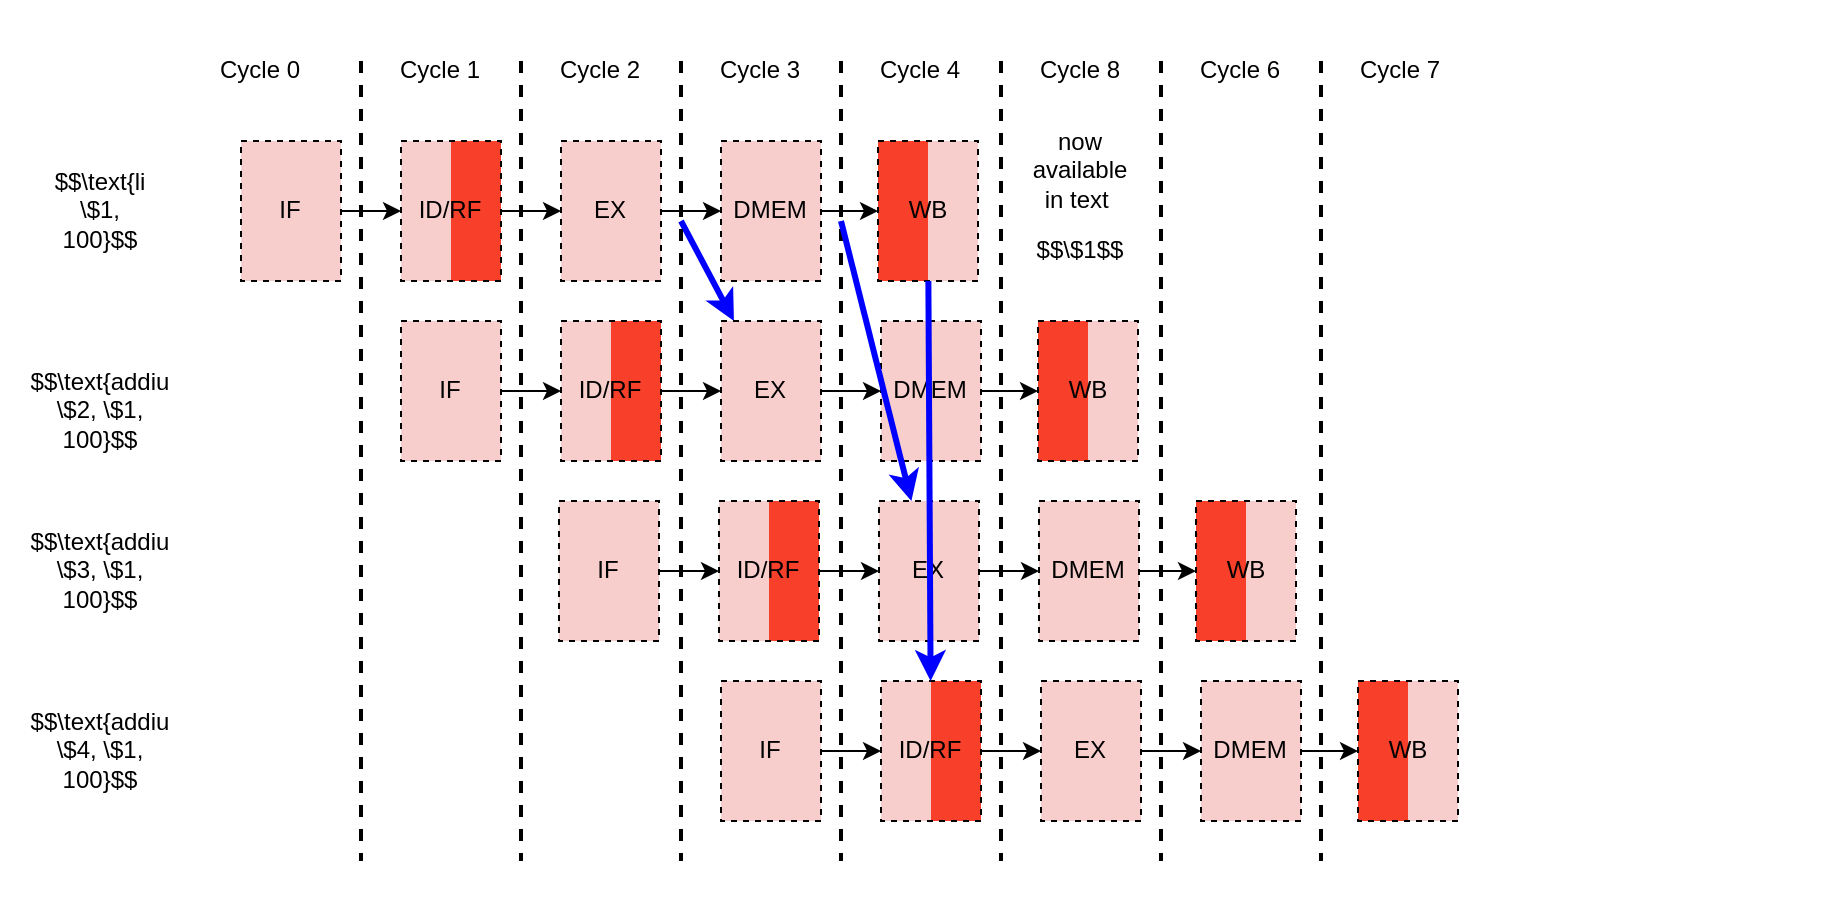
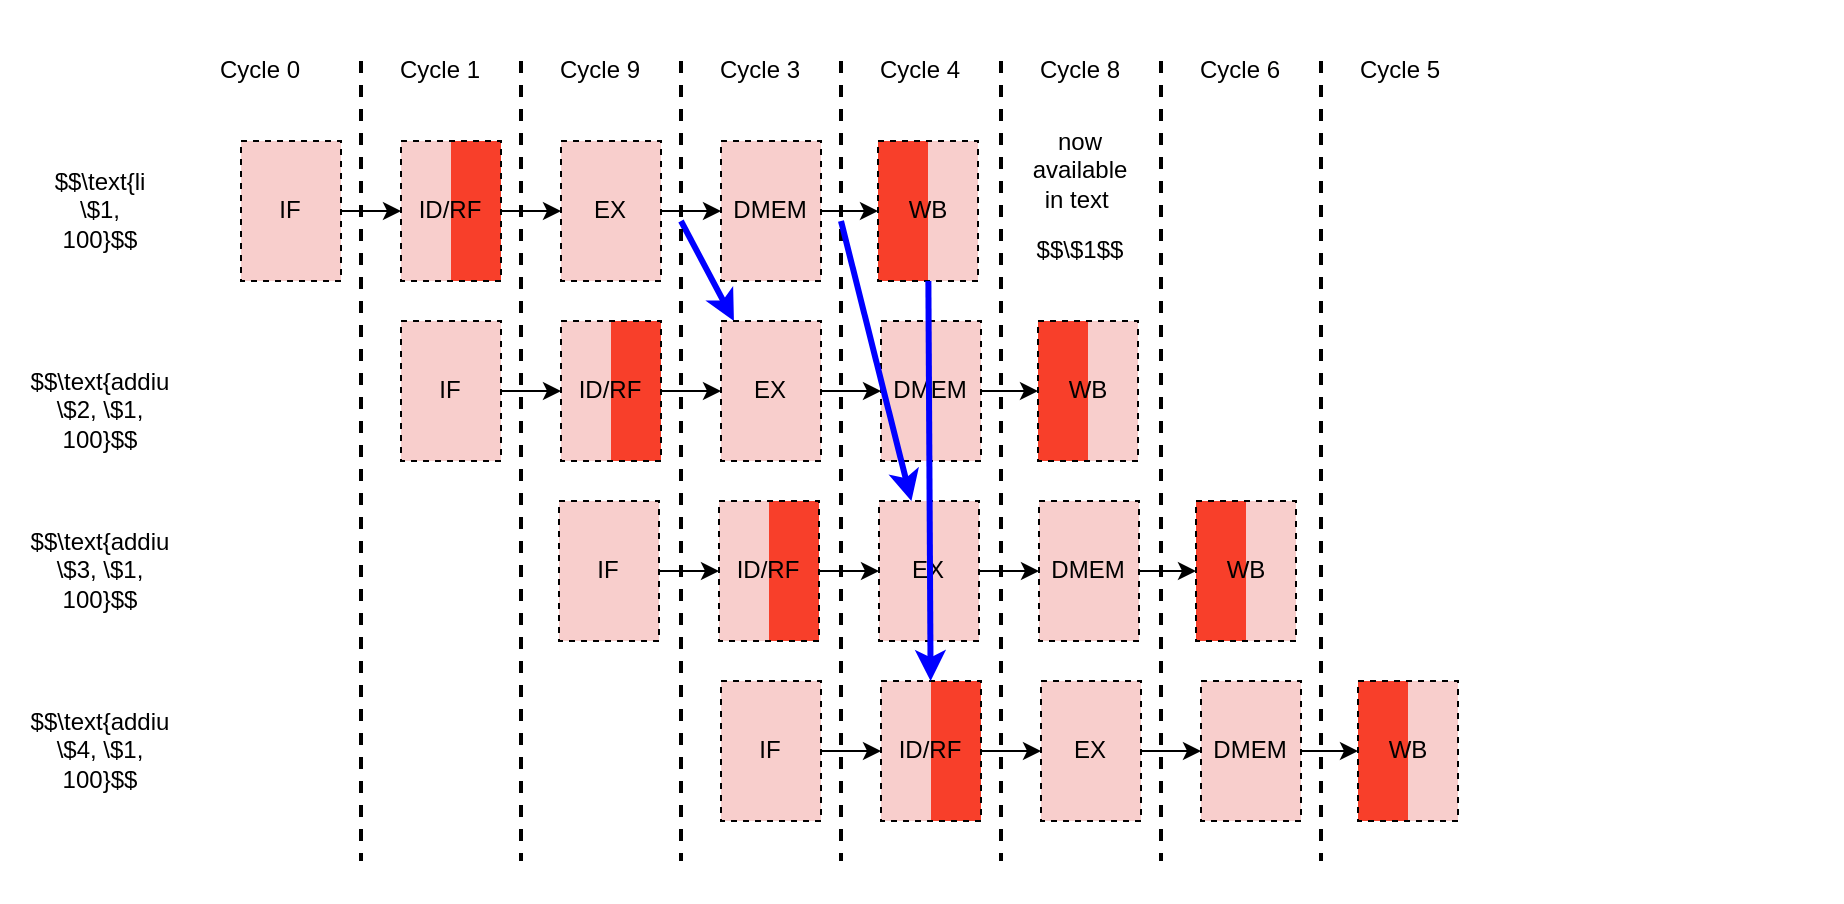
- <mxCell id="50" value="Cycle 2" style="text;html=1;strokeColor=none;fillColor=none;align=center;verticalAlign=middle;whiteSpace=wrap;rounded=0;strokeWidth=4;" vertex="1" parent="1"><mxGeometry x="260" y="20" width="80" height="30" as="geometry" /></mxCell>
+ <mxCell id="50" value="Cycle 9" style="text;html=1;strokeColor=none;fillColor=none;align=center;verticalAlign=middle;whiteSpace=wrap;rounded=0;strokeWidth=4;" vertex="1" parent="1"><mxGeometry x="260" y="20" width="80" height="30" as="geometry" /></mxCell>
- <mxCell id="55" value="Cycle 7" style="text;html=1;strokeColor=none;fillColor=none;align=center;verticalAlign=middle;whiteSpace=wrap;rounded=0;strokeWidth=4;" vertex="1" parent="1"><mxGeometry x="660" y="20" width="80" height="30" as="geometry" /></mxCell>
+ <mxCell id="55" value="Cycle 5" style="text;html=1;strokeColor=none;fillColor=none;align=center;verticalAlign=middle;whiteSpace=wrap;rounded=0;strokeWidth=4;" vertex="1" parent="1"><mxGeometry x="660" y="20" width="80" height="30" as="geometry" /></mxCell>
